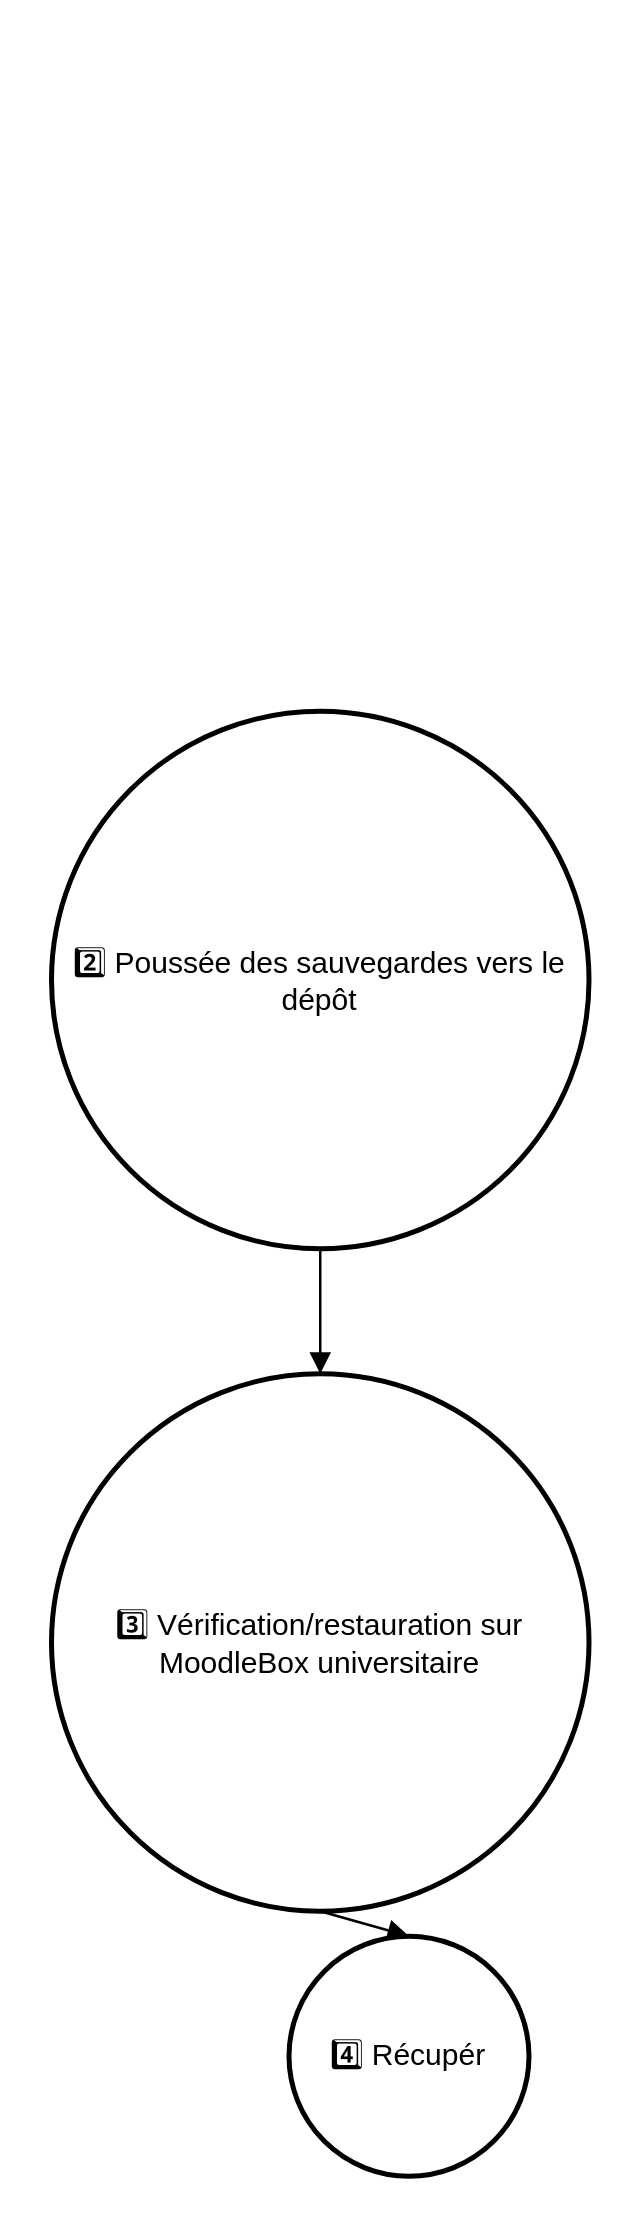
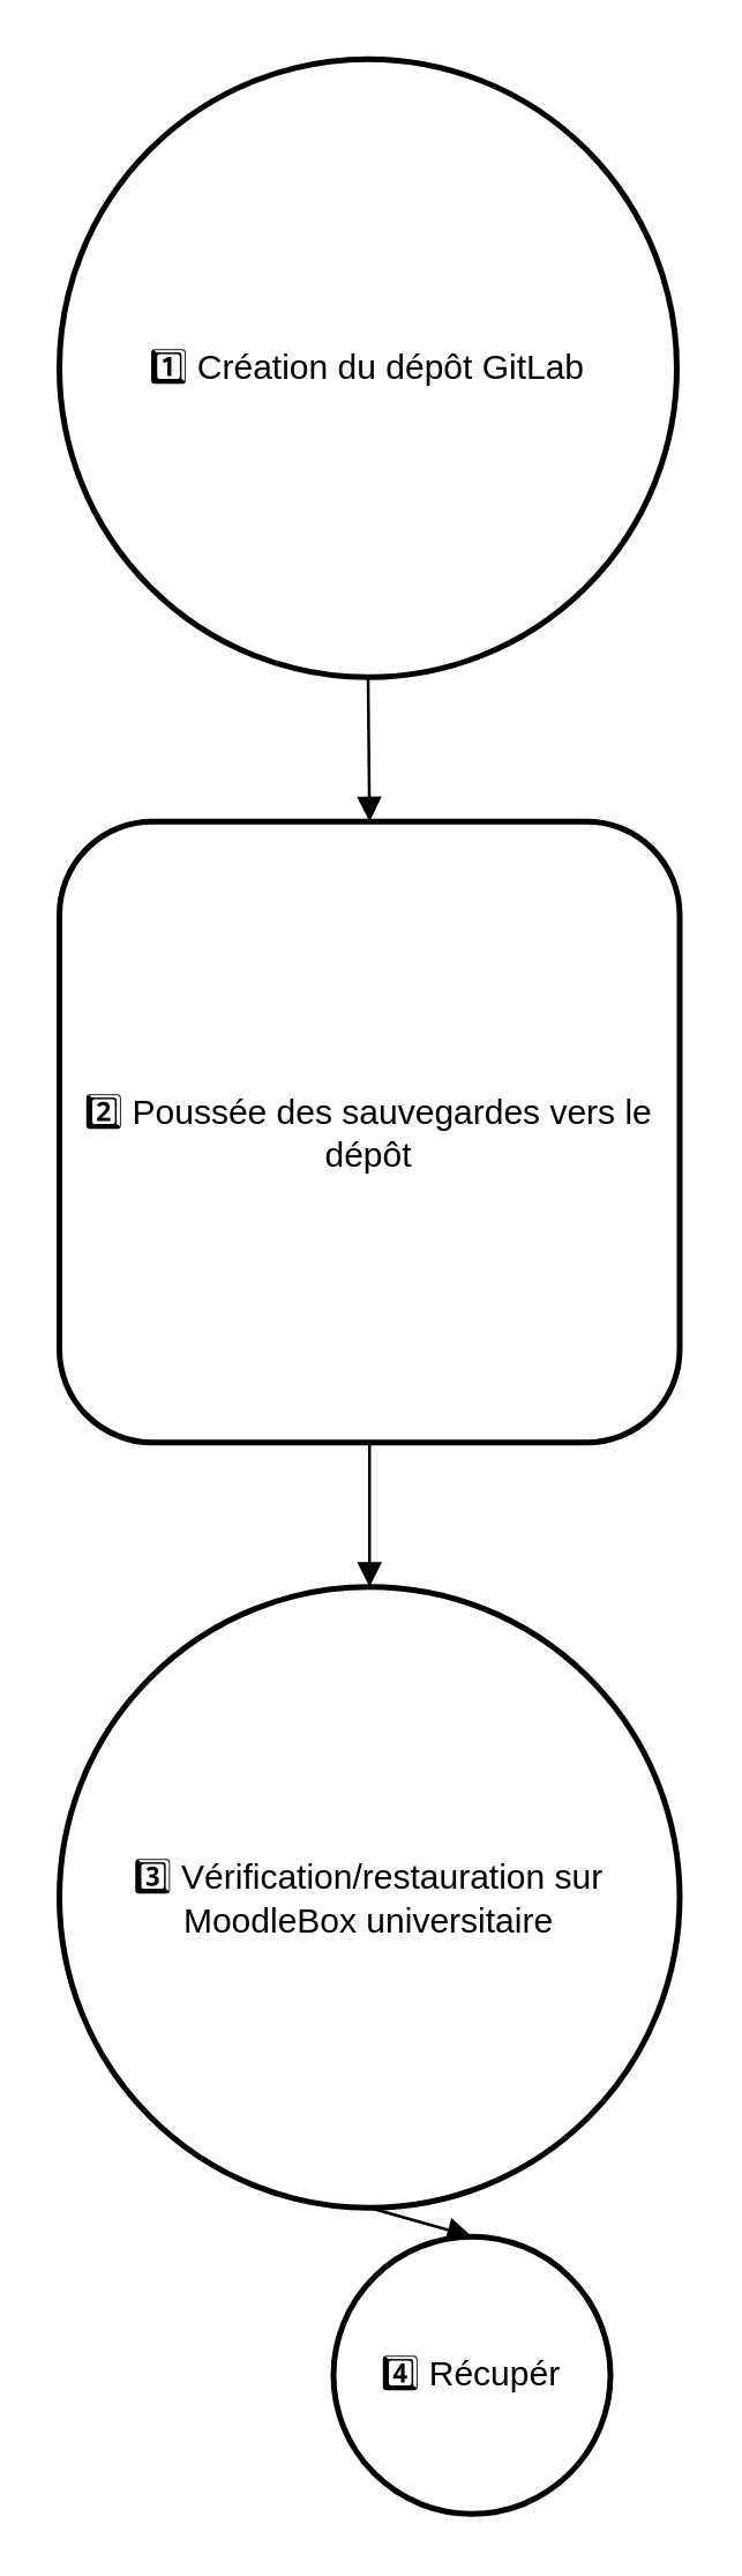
+ <mxCell id="2" value="1️⃣ Création du dépôt GitLab" style="ellipse;aspect=fixed;strokeWidth=2;whiteSpace=wrap;" vertex="1" parent="1"><mxGeometry x="20" y="20" width="214" height="214" as="geometry" /></mxCell>
+ <mxCell id="6" value="" style="curved=1;startArrow=none;endArrow=block;exitX=0.5;exitY=1;entryX=0.5;entryY=0;" edge="1" parent="1" source="2" target="3"><mxGeometry relative="1" as="geometry"><Array as="points" /></mxGeometry></mxCell>
- <mxCell id="3" value="2️⃣ Poussée des sauvegardes vers le dépôt" style="ellipse;aspect=fixed;strokeWidth=2;whiteSpace=wrap;" vertex="1" parent="1"><mxGeometry x="20" y="284" width="215" height="215" as="geometry" /></mxCell>
+ <mxCell id="3" value="2️⃣ Poussée des sauvegardes vers le dépôt" style="aspect=fixed;strokeWidth=2;whiteSpace=wrap;rounded=1;" vertex="1" parent="1"><mxGeometry x="20" y="284" width="215" height="215" as="geometry" /></mxCell>
